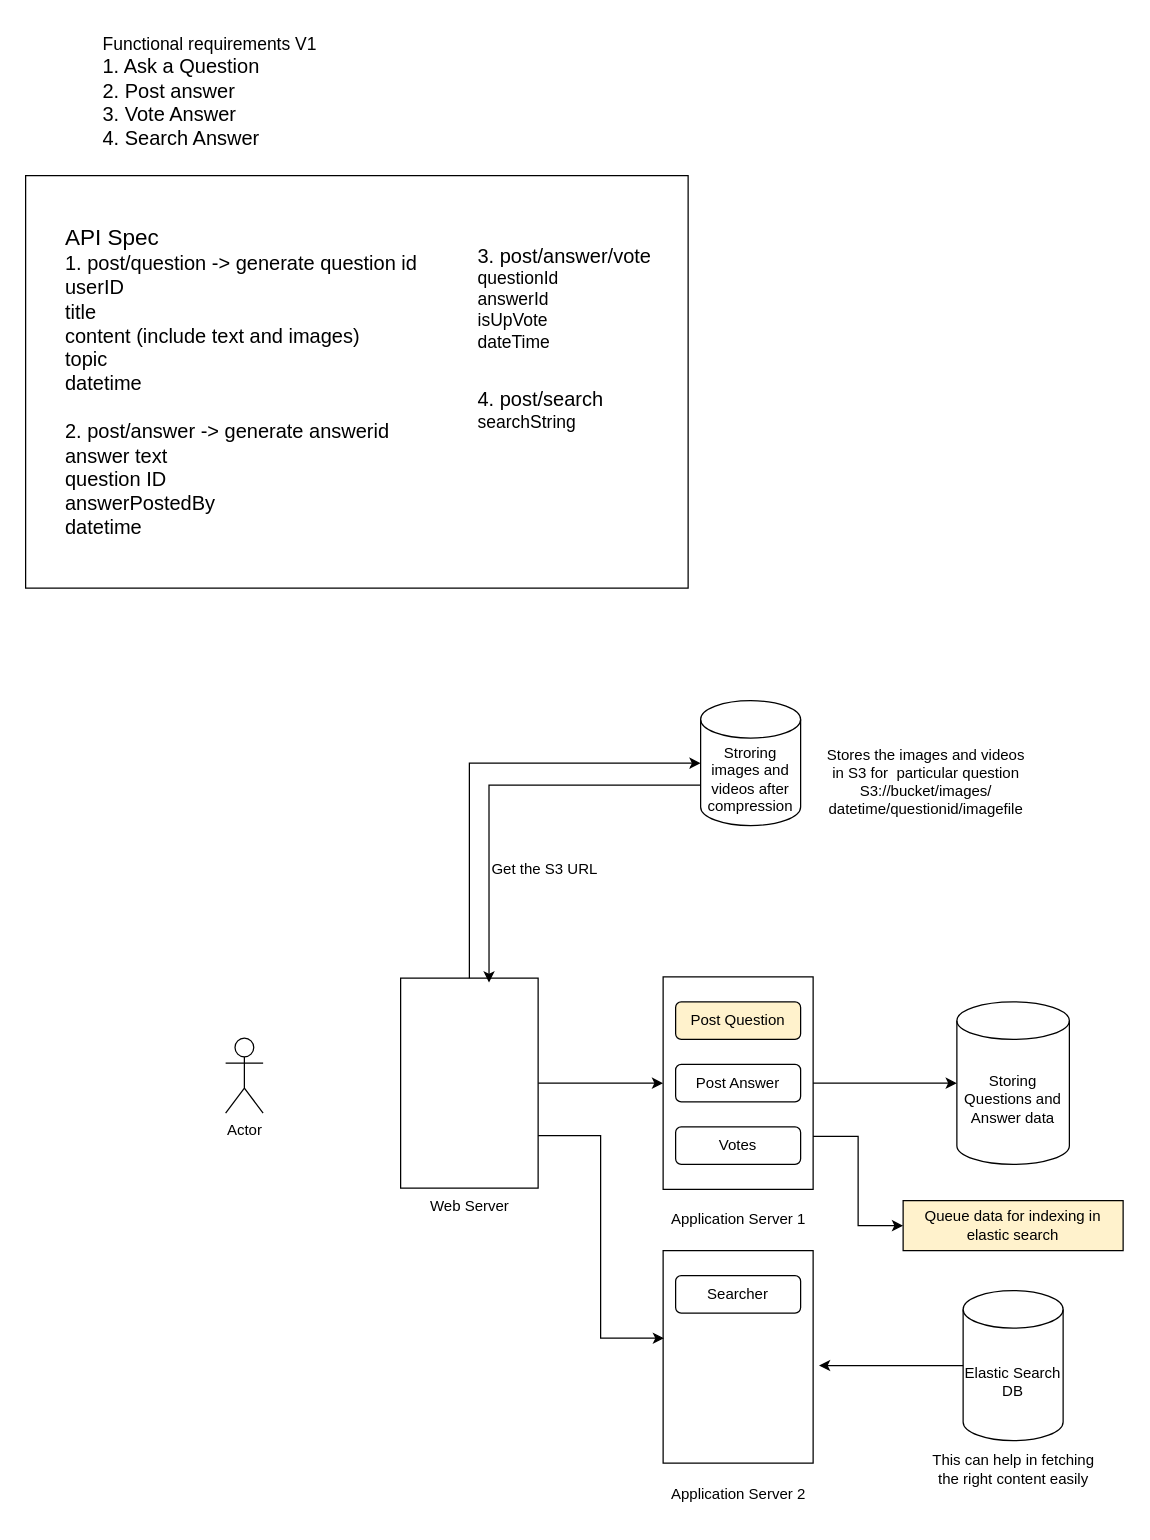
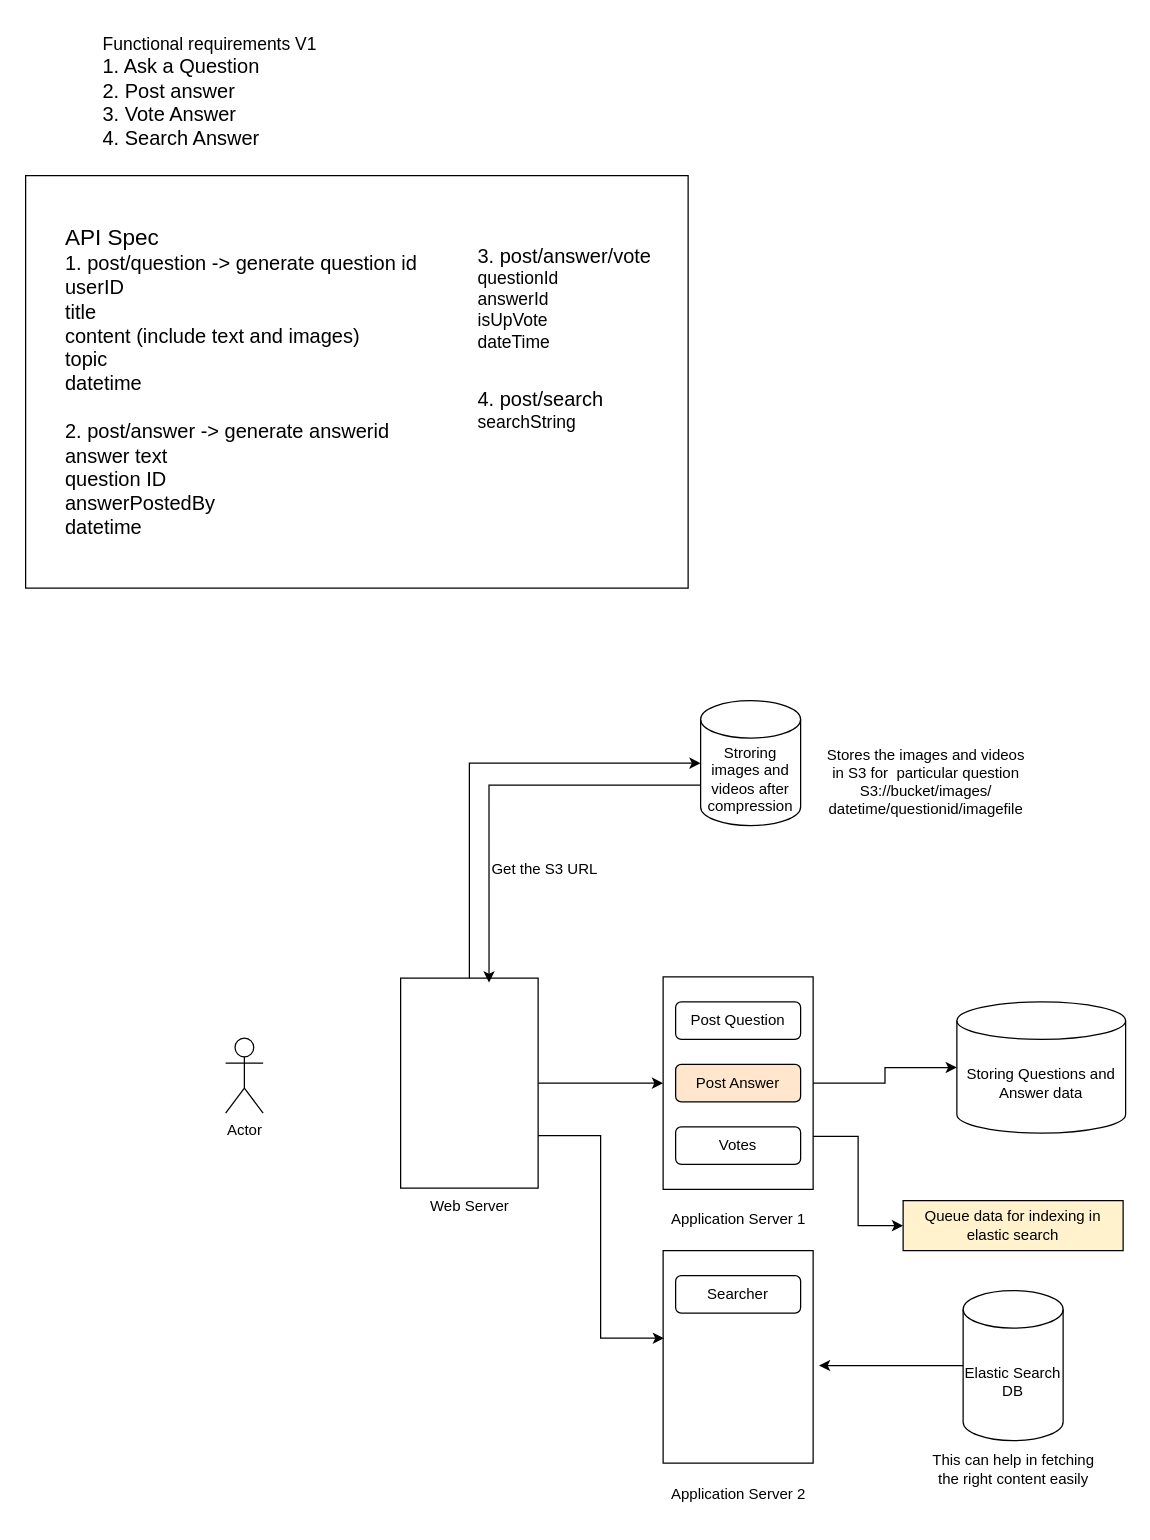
- <mxCell id="6" value="Post Question" style="rounded=1;whiteSpace=wrap;html=1;fillColor=#fff2cc;" vertex="1" parent="4"><mxGeometry x="10" y="20" width="100" height="30" as="geometry" /></mxCell>
+ <mxCell id="6" value="Post Question" style="rounded=1;whiteSpace=wrap;html=1;" vertex="1" parent="4"><mxGeometry x="10" y="20" width="100" height="30" as="geometry" /></mxCell>
- <mxCell id="7" value="Post Answer" style="rounded=1;whiteSpace=wrap;html=1;" vertex="1" parent="4"><mxGeometry x="10" y="70" width="100" height="30" as="geometry" /></mxCell>
+ <mxCell id="7" value="Post Answer" style="rounded=1;whiteSpace=wrap;html=1;fillColor=#ffe6cc;" vertex="1" parent="4"><mxGeometry x="10" y="70" width="100" height="30" as="geometry" /></mxCell>
- <mxCell id="9" value="Storing Questions and Answer data" style="shape=cylinder3;whiteSpace=wrap;html=1;boundedLbl=1;backgroundOutline=1;size=15;" vertex="1" parent="1"><mxGeometry x="765" y="801" width="90" height="130" as="geometry" /></mxCell>
+ <mxCell id="9" value="Storing Questions and Answer data" style="shape=cylinder3;whiteSpace=wrap;html=1;boundedLbl=1;backgroundOutline=1;size=15;" vertex="1" parent="1"><mxGeometry x="765" y="801" width="135" height="105" as="geometry" /></mxCell>
